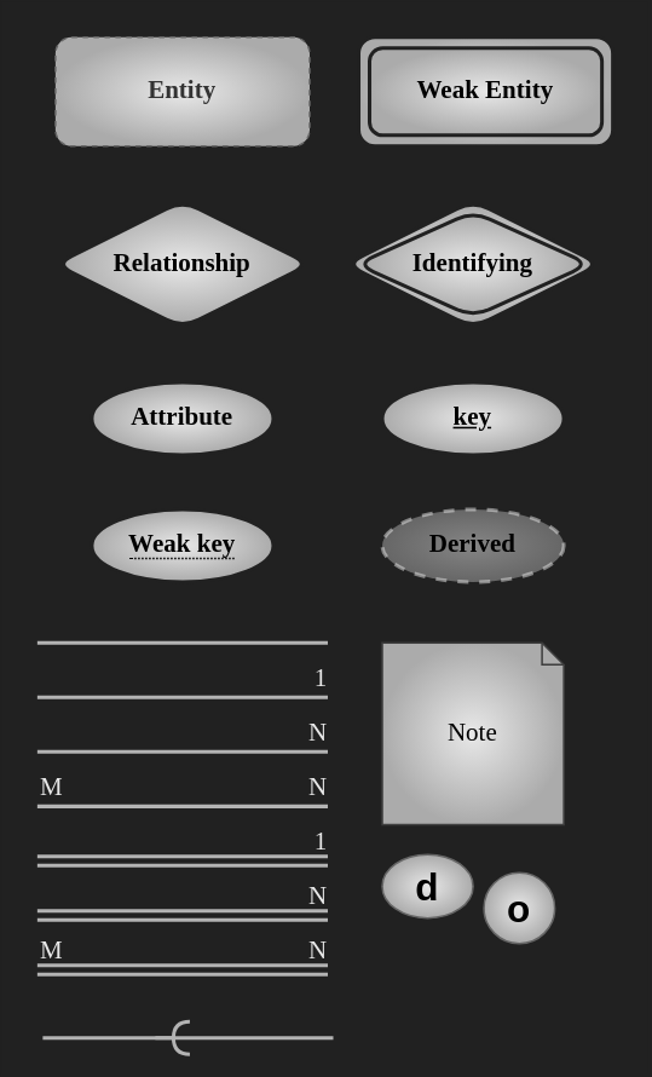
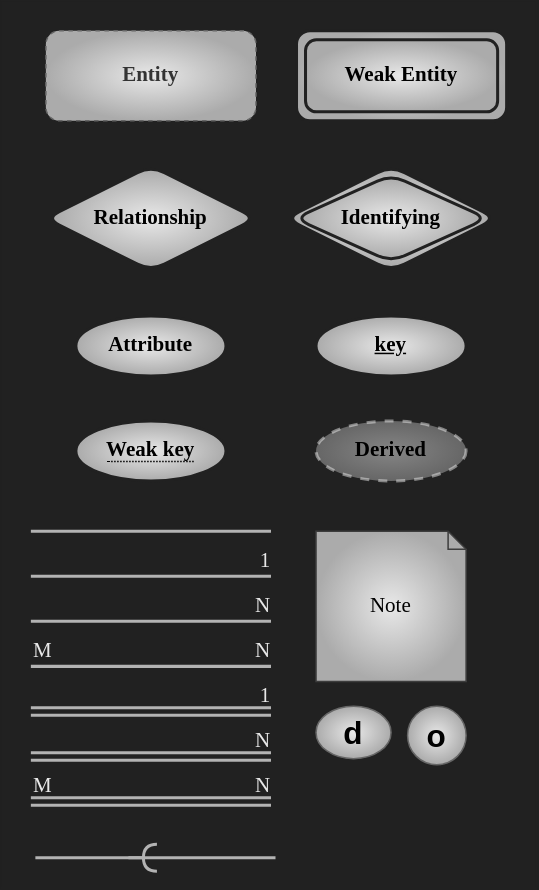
- <mxCell id="30" value="o" style="ellipse;whiteSpace=wrap;html=1;aspect=fixed;fontColor=#000000;gradientColor=#ababab;gradientDirection=radial;fillColor=#e8e8e8;fontStyle=1;fontSize=21;strokeColor=#666666;" parent="1" vertex="1"><mxGeometry x="266" y="480" width="39" height="39" as="geometry" /></mxCell>
+ <mxCell id="30" value="o" style="ellipse;whiteSpace=wrap;html=1;aspect=fixed;fontColor=#000000;gradientColor=#ababab;gradientDirection=radial;fillColor=#e8e8e8;fontStyle=1;fontSize=21;strokeColor=#666666;" parent="1" vertex="1"><mxGeometry x="271" y="470" width="39" height="39" as="geometry" /></mxCell>
